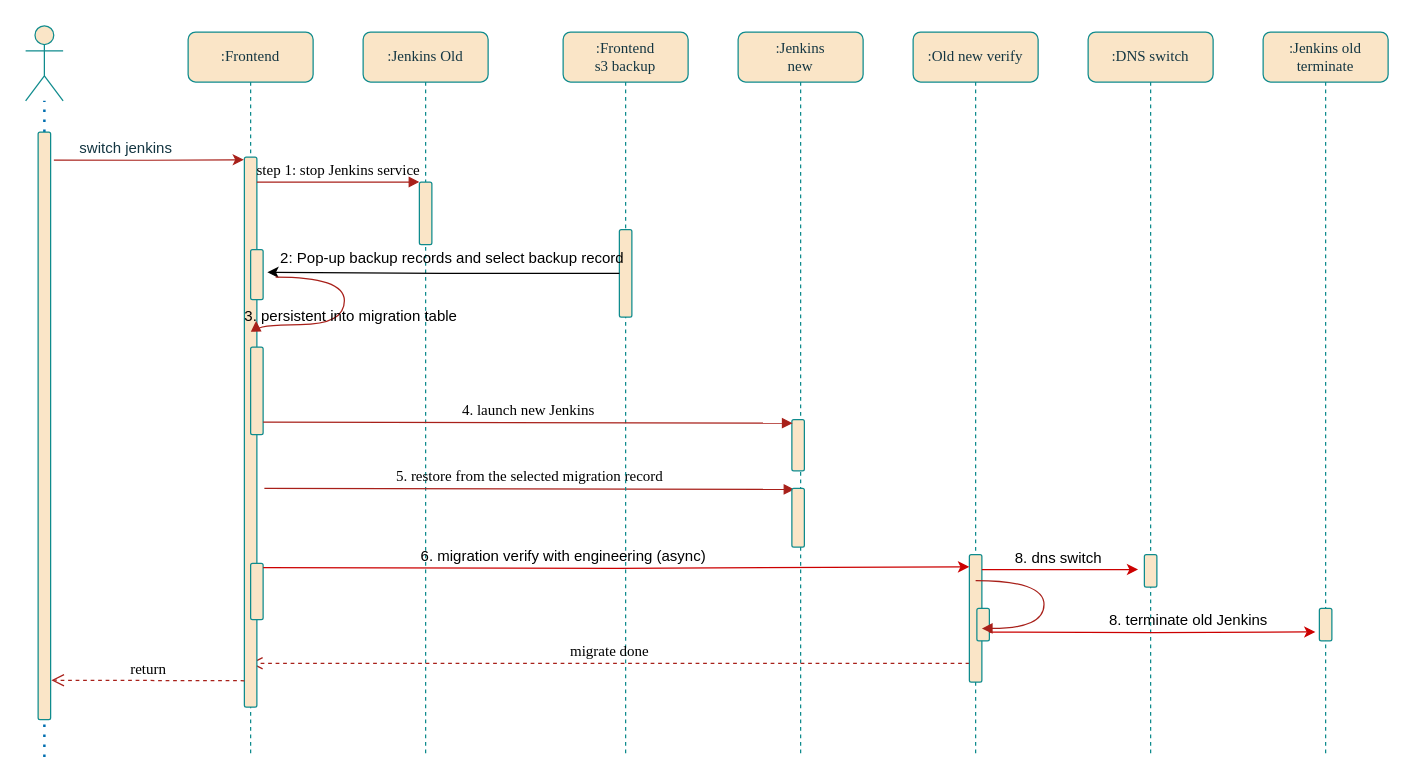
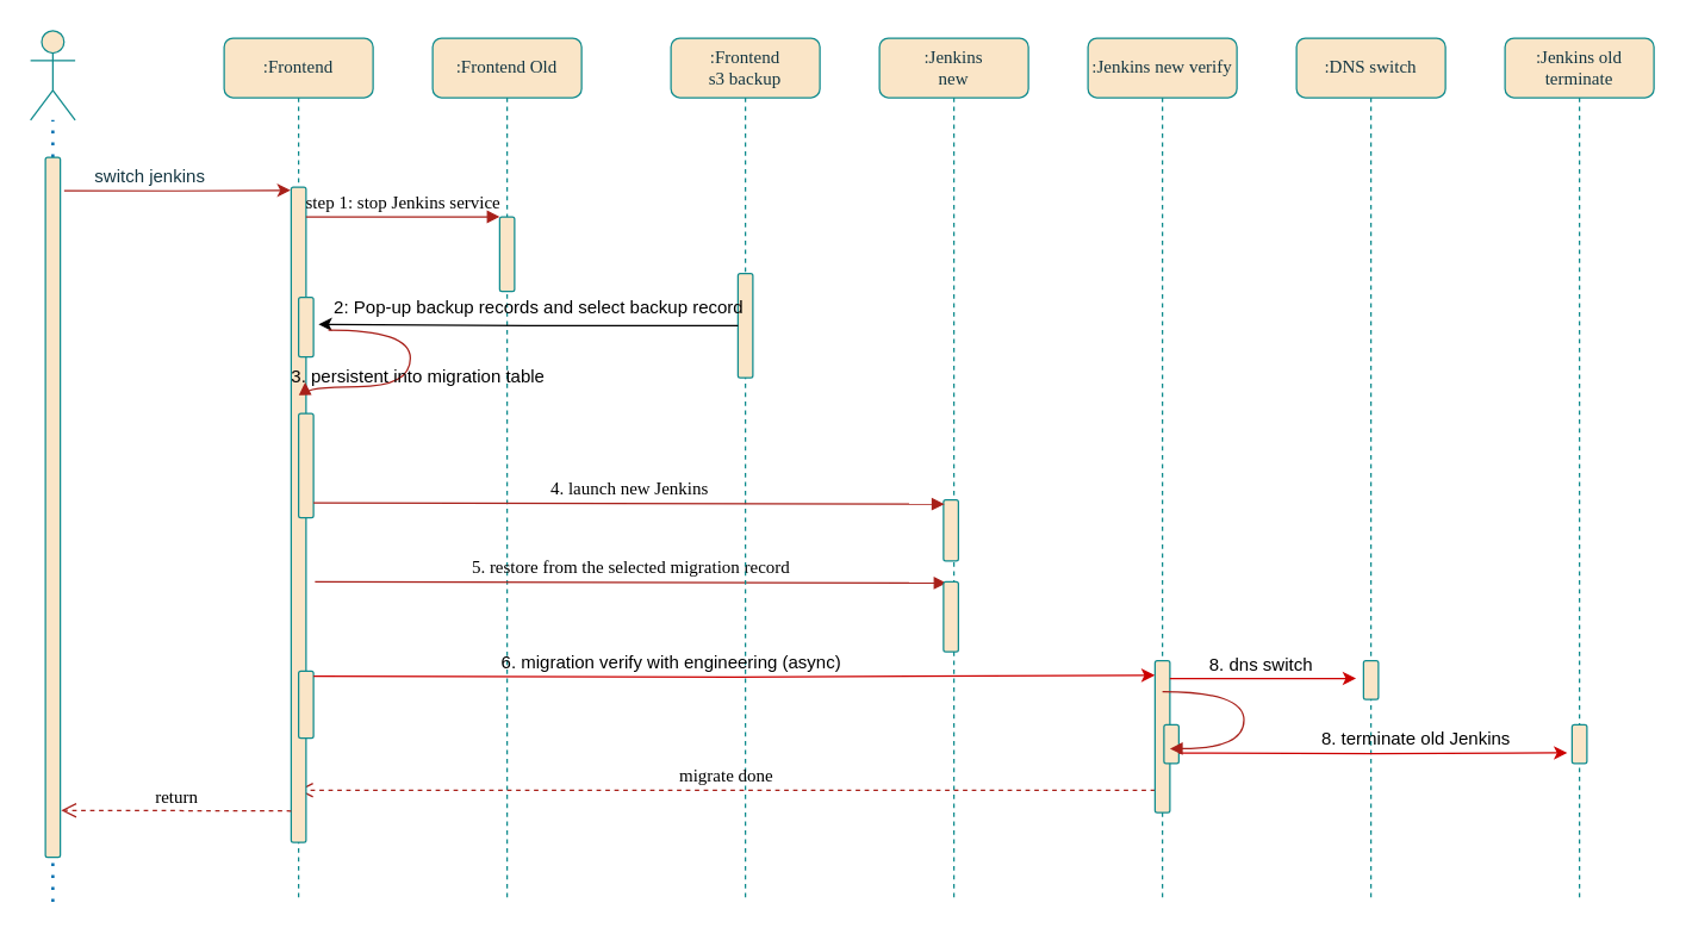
- <mxCell id="2" value=":Jenkins Old" style="shape=umlLifeline;perimeter=lifelinePerimeter;whiteSpace=wrap;html=1;container=1;collapsible=0;recursiveResize=0;outlineConnect=0;rounded=1;shadow=0;comic=0;labelBackgroundColor=none;strokeWidth=1;fontFamily=Verdana;fontSize=12;align=center;fillColor=#FAE5C7;strokeColor=#0F8B8D;fontColor=#143642;" parent="1" vertex="1"><mxGeometry x="290" y="25" width="100" height="580" as="geometry" /></mxCell>
+ <mxCell id="2" value=":Frontend Old" style="shape=umlLifeline;perimeter=lifelinePerimeter;whiteSpace=wrap;html=1;container=1;collapsible=0;recursiveResize=0;outlineConnect=0;rounded=1;shadow=0;comic=0;labelBackgroundColor=none;strokeWidth=1;fontFamily=Verdana;fontSize=12;align=center;fillColor=#FAE5C7;strokeColor=#0F8B8D;fontColor=#143642;" parent="1" vertex="1"><mxGeometry x="290" y="25" width="100" height="580" as="geometry" /></mxCell>
- <mxCell id="11" value=":Old new verify" style="shape=umlLifeline;perimeter=lifelinePerimeter;whiteSpace=wrap;html=1;container=1;collapsible=0;recursiveResize=0;outlineConnect=0;rounded=1;shadow=0;comic=0;labelBackgroundColor=none;strokeWidth=1;fontFamily=Verdana;fontSize=12;align=center;fillColor=#FAE5C7;strokeColor=#0F8B8D;fontColor=#143642;" parent="1" vertex="1"><mxGeometry x="730" y="25" width="100" height="580" as="geometry" /></mxCell>
+ <mxCell id="11" value=":Jenkins new verify" style="shape=umlLifeline;perimeter=lifelinePerimeter;whiteSpace=wrap;html=1;container=1;collapsible=0;recursiveResize=0;outlineConnect=0;rounded=1;shadow=0;comic=0;labelBackgroundColor=none;strokeWidth=1;fontFamily=Verdana;fontSize=12;align=center;fillColor=#FAE5C7;strokeColor=#0F8B8D;fontColor=#143642;" parent="1" vertex="1"><mxGeometry x="730" y="25" width="100" height="580" as="geometry" /></mxCell>
